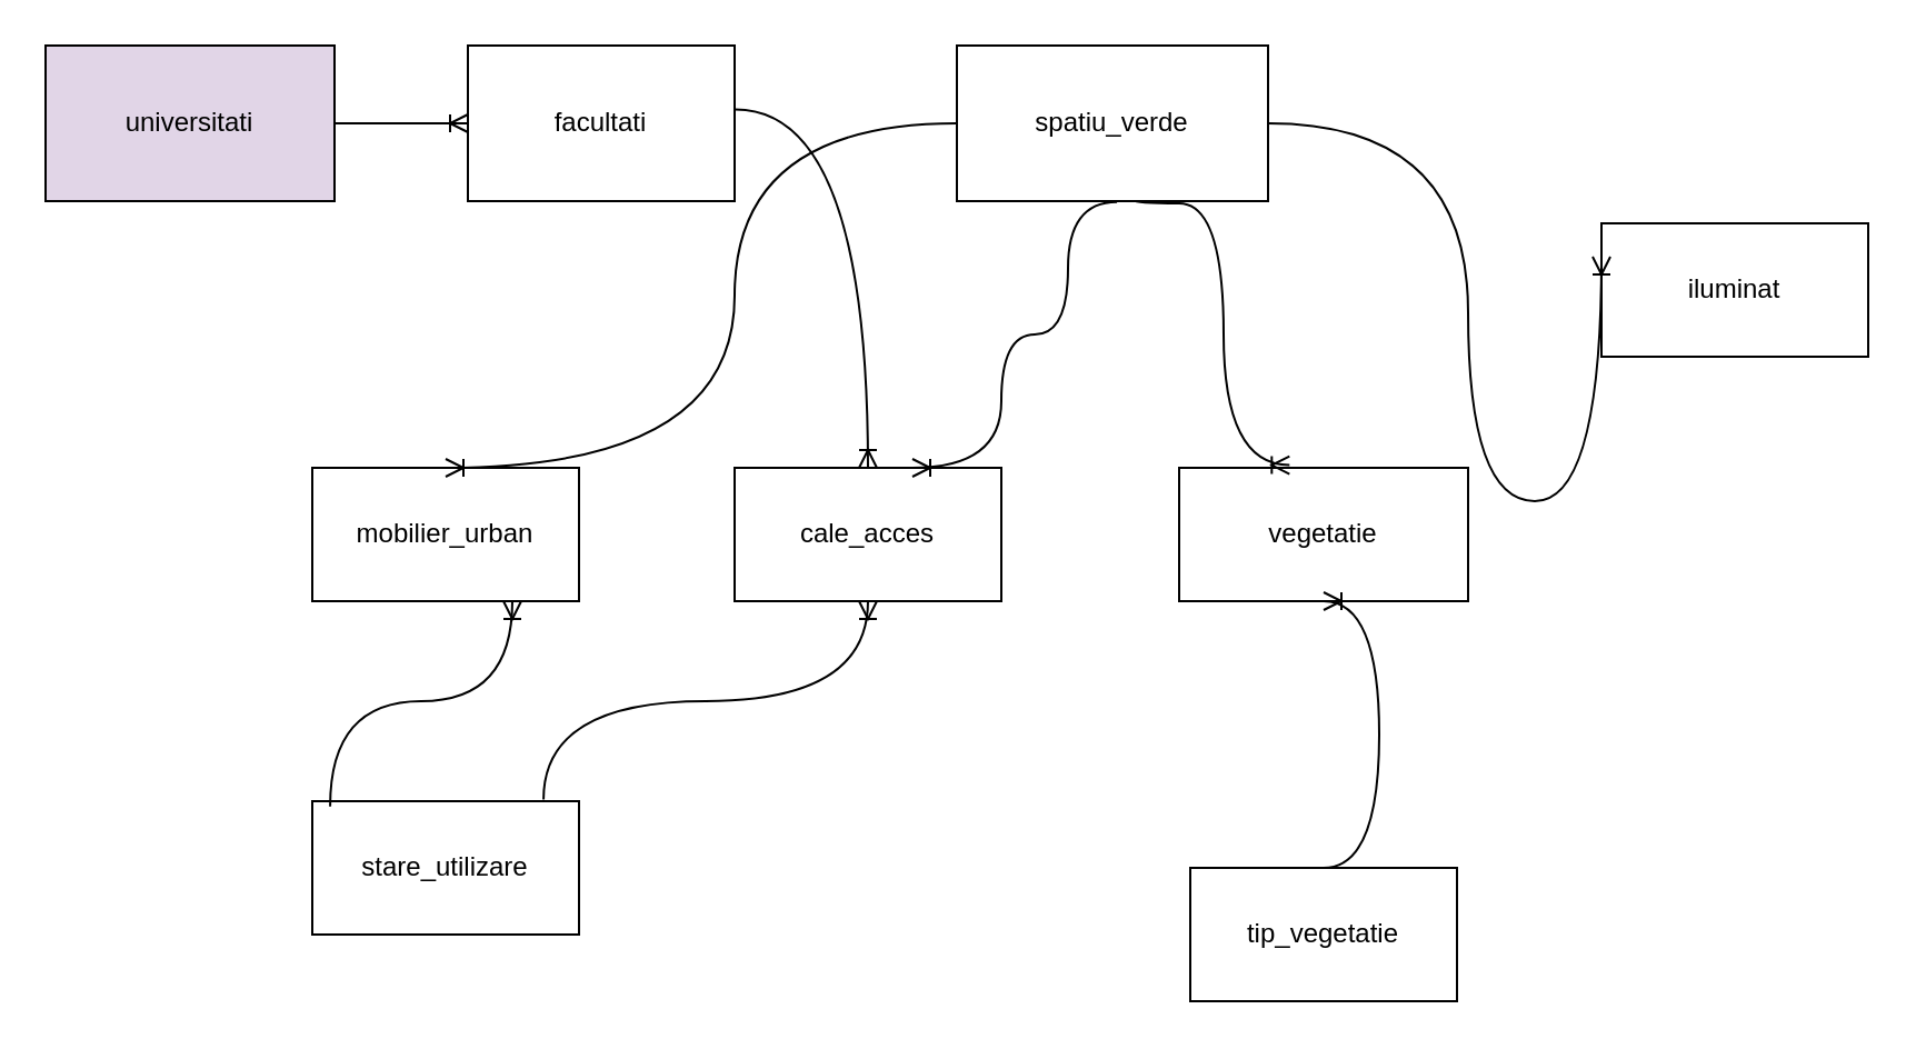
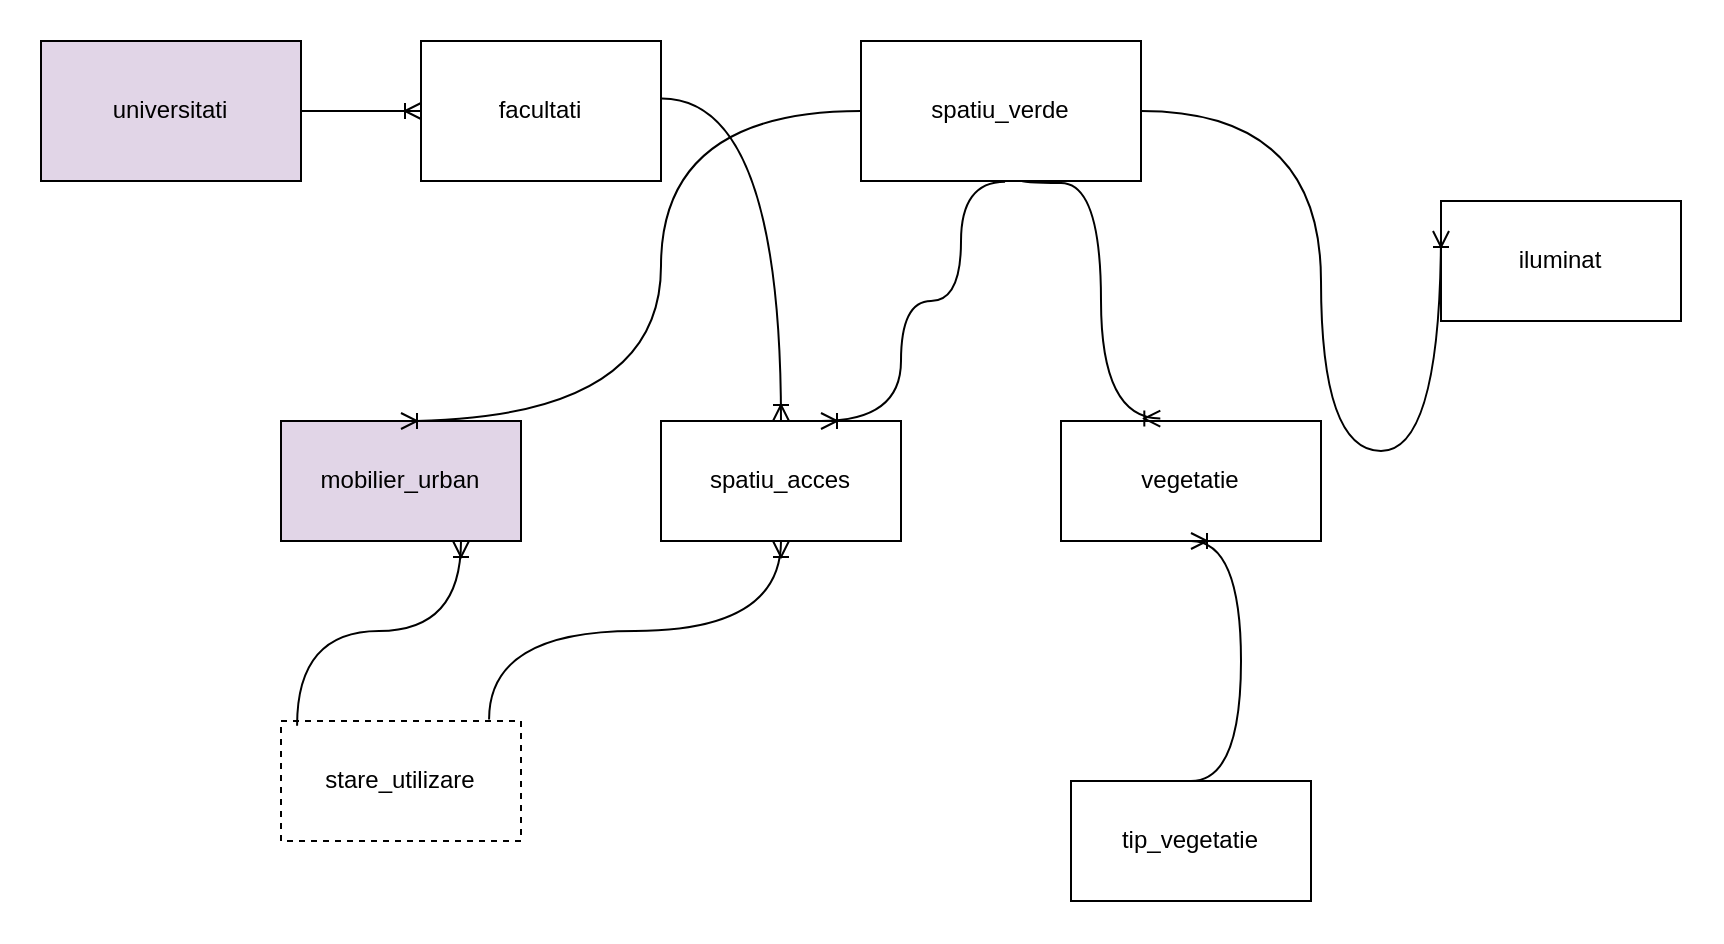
- <mxCell id="7" value="mobilier_urban" style="rounded=0;whiteSpace=wrap;html=1;" vertex="1" parent="1"><mxGeometry x="140" y="210" width="120" height="60" as="geometry" /></mxCell>
+ <mxCell id="7" value="mobilier_urban" style="rounded=0;whiteSpace=wrap;html=1;fillColor=#e1d5e7;" vertex="1" parent="1"><mxGeometry x="140" y="210" width="120" height="60" as="geometry" /></mxCell>
- <mxCell id="10" value="cale_acces" style="rounded=0;whiteSpace=wrap;html=1;" vertex="1" parent="1"><mxGeometry x="330" y="210" width="120" height="60" as="geometry" /></mxCell>
+ <mxCell id="10" value="spatiu_acces" style="rounded=0;whiteSpace=wrap;html=1;" vertex="1" parent="1"><mxGeometry x="330" y="210" width="120" height="60" as="geometry" /></mxCell>
- <mxCell id="8" value="stare_utilizare" style="rounded=0;whiteSpace=wrap;html=1;" vertex="1" parent="1"><mxGeometry x="140" y="360" width="120" height="60" as="geometry" /></mxCell>
+ <mxCell id="8" value="stare_utilizare" style="rounded=0;whiteSpace=wrap;html=1;dashed=1;" vertex="1" parent="1"><mxGeometry x="140" y="360" width="120" height="60" as="geometry" /></mxCell>
